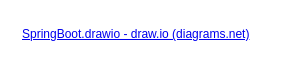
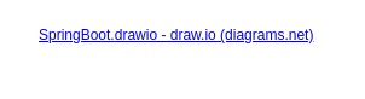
- <mxCell id="2" value="&lt;a href=&quot;https://app.diagrams.net/#G1CHSQKJFEU_aLrKM0NpKVw95PaugMPf63#%7B%22pageId%22%3A%22WpCMBSi64khIZ5ZmyKl1%22%7D&quot;&gt;SpringBoot.drawio - draw.io (diagrams.net)&lt;/a&gt;" style="text;whiteSpace=wrap;html=1;" vertex="1" parent="1"><mxGeometry x="20" y="20" width="260" height="40" as="geometry" /></mxCell>
+ <mxCell id="2" value="&lt;a href=&quot;https://app.diagrams.net/#G1CHSQKJFEU_aLrKM0NpKVw95PaugMPf63#%7B%22pageId%22%3A%22WpCMBSi64khIZ5ZmyKl1%22%7D&quot;&gt;SpringBoot.drawio - draw.io (diagrams.net)&lt;/a&gt;" style="text;whiteSpace=wrap;html=1;" vertex="1" parent="1"><mxGeometry x="30" y="15" width="260" height="40" as="geometry" /></mxCell>
